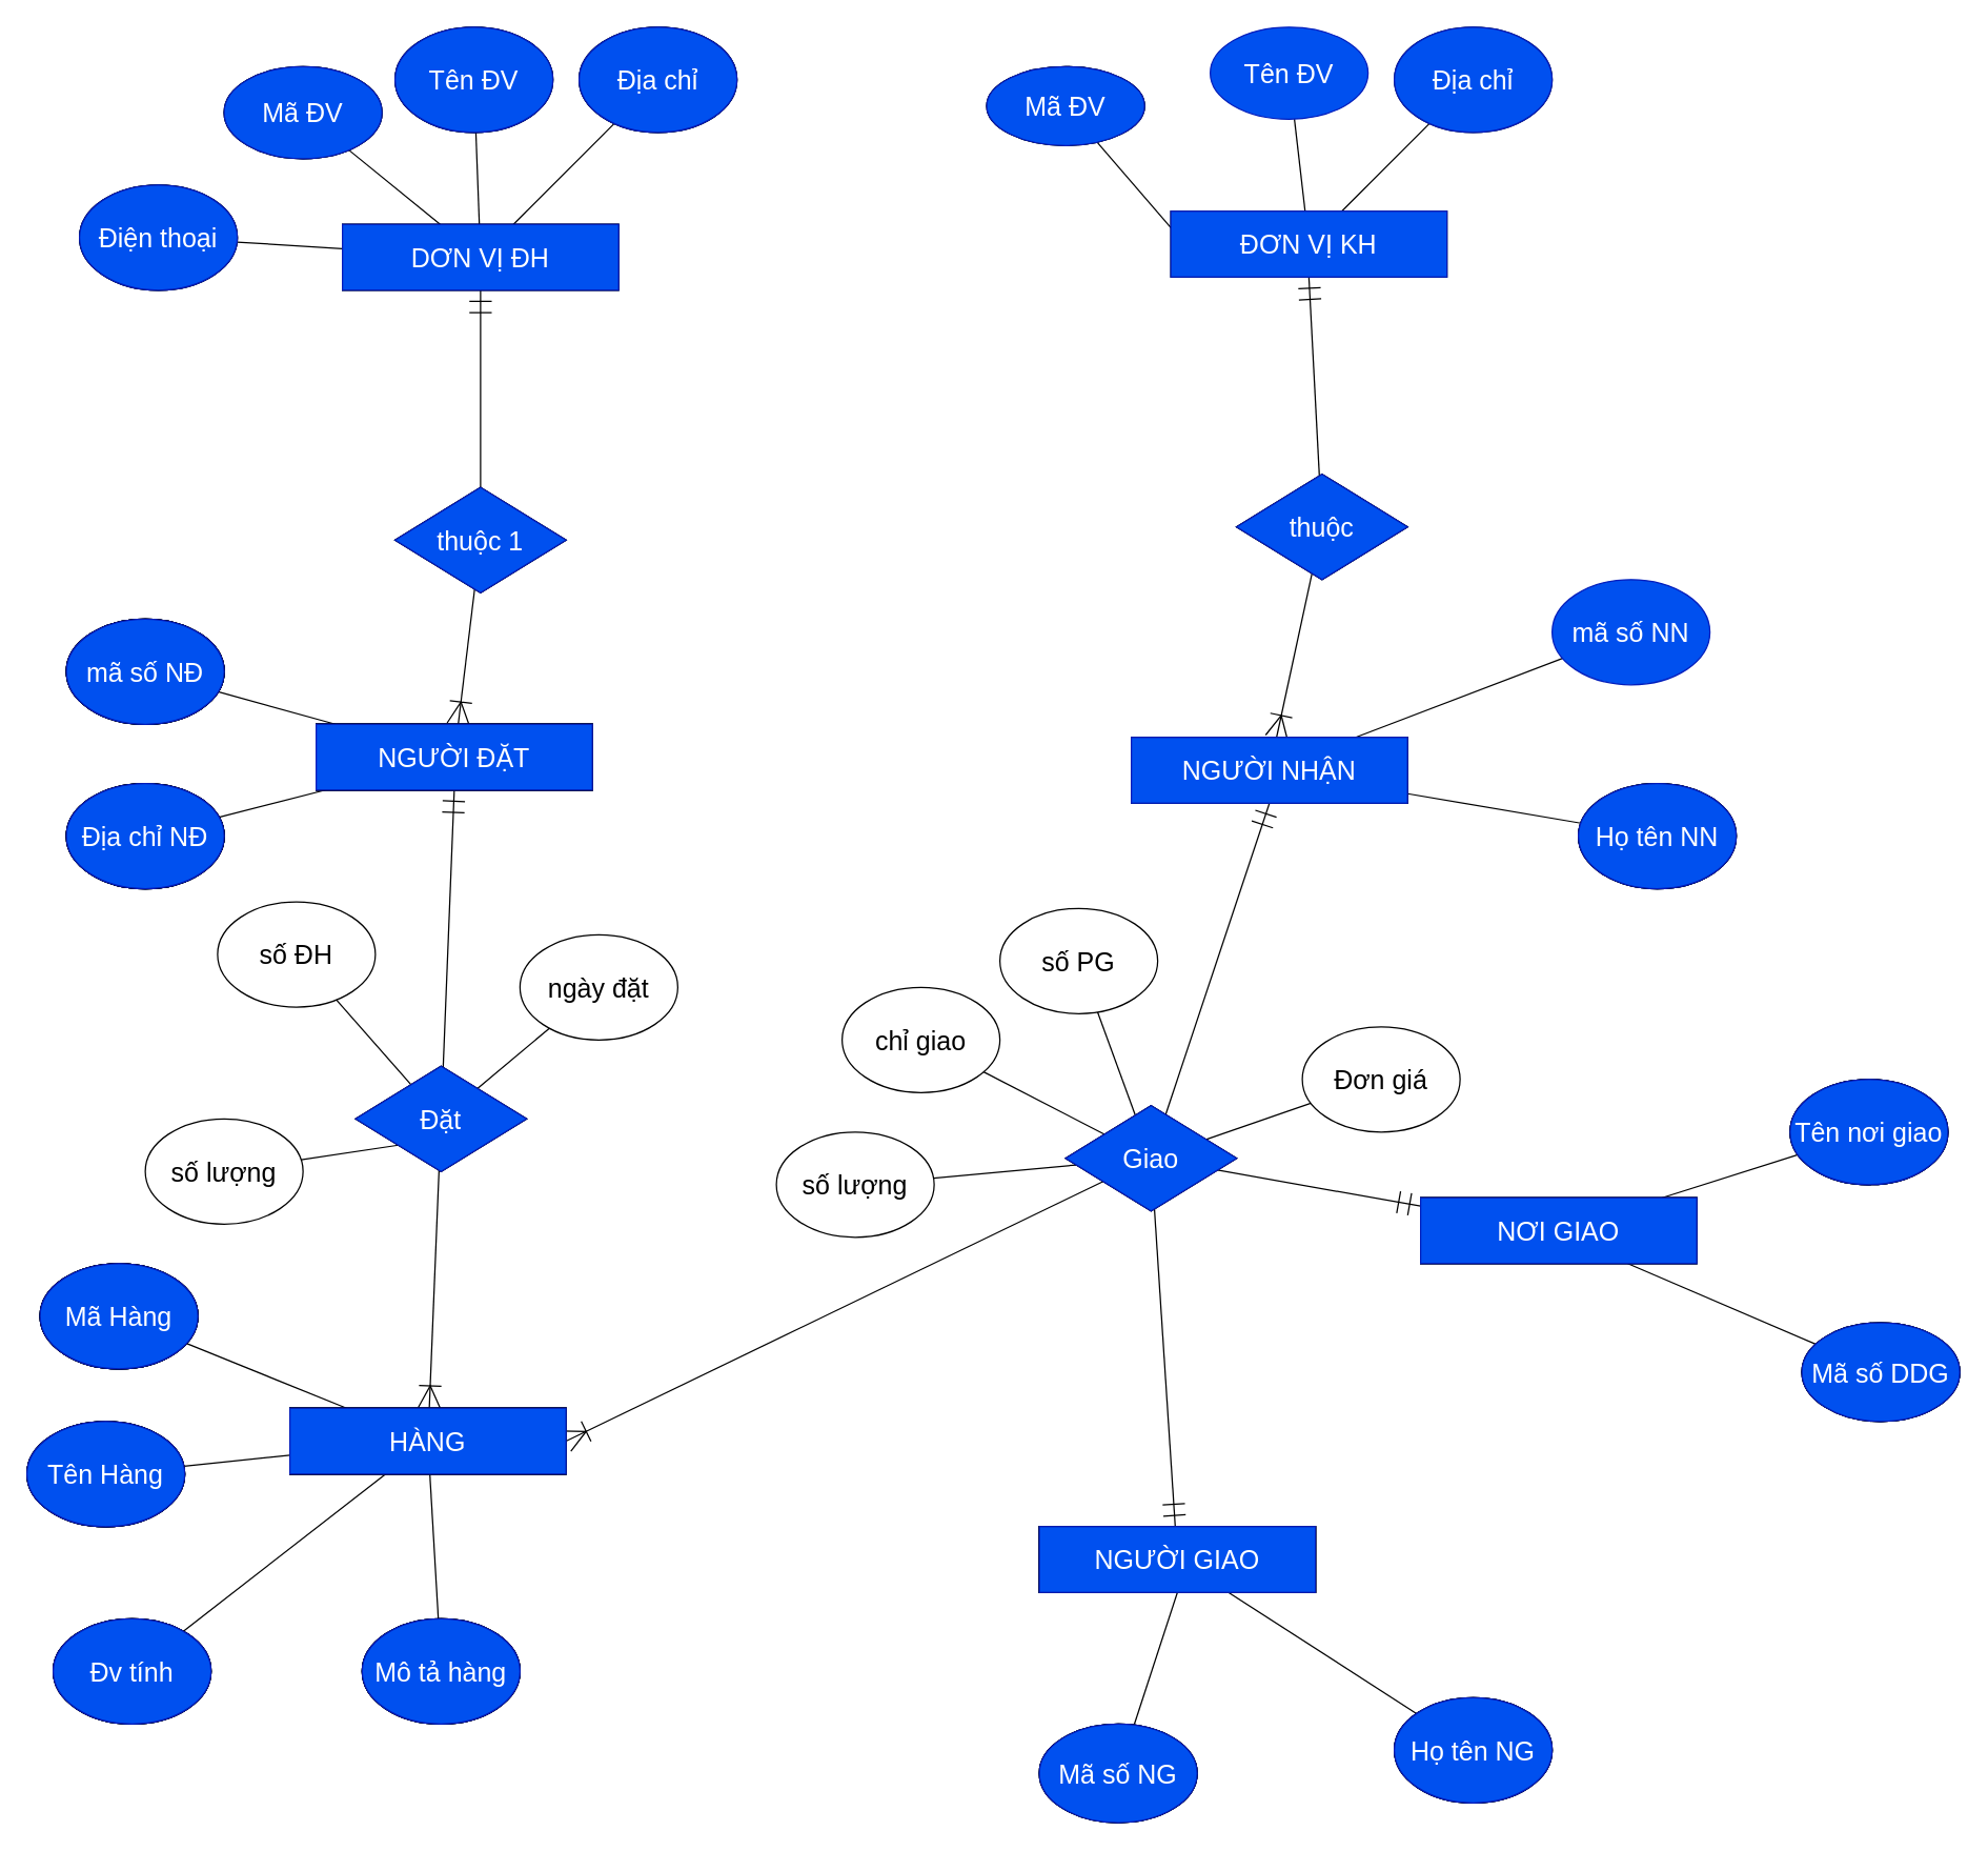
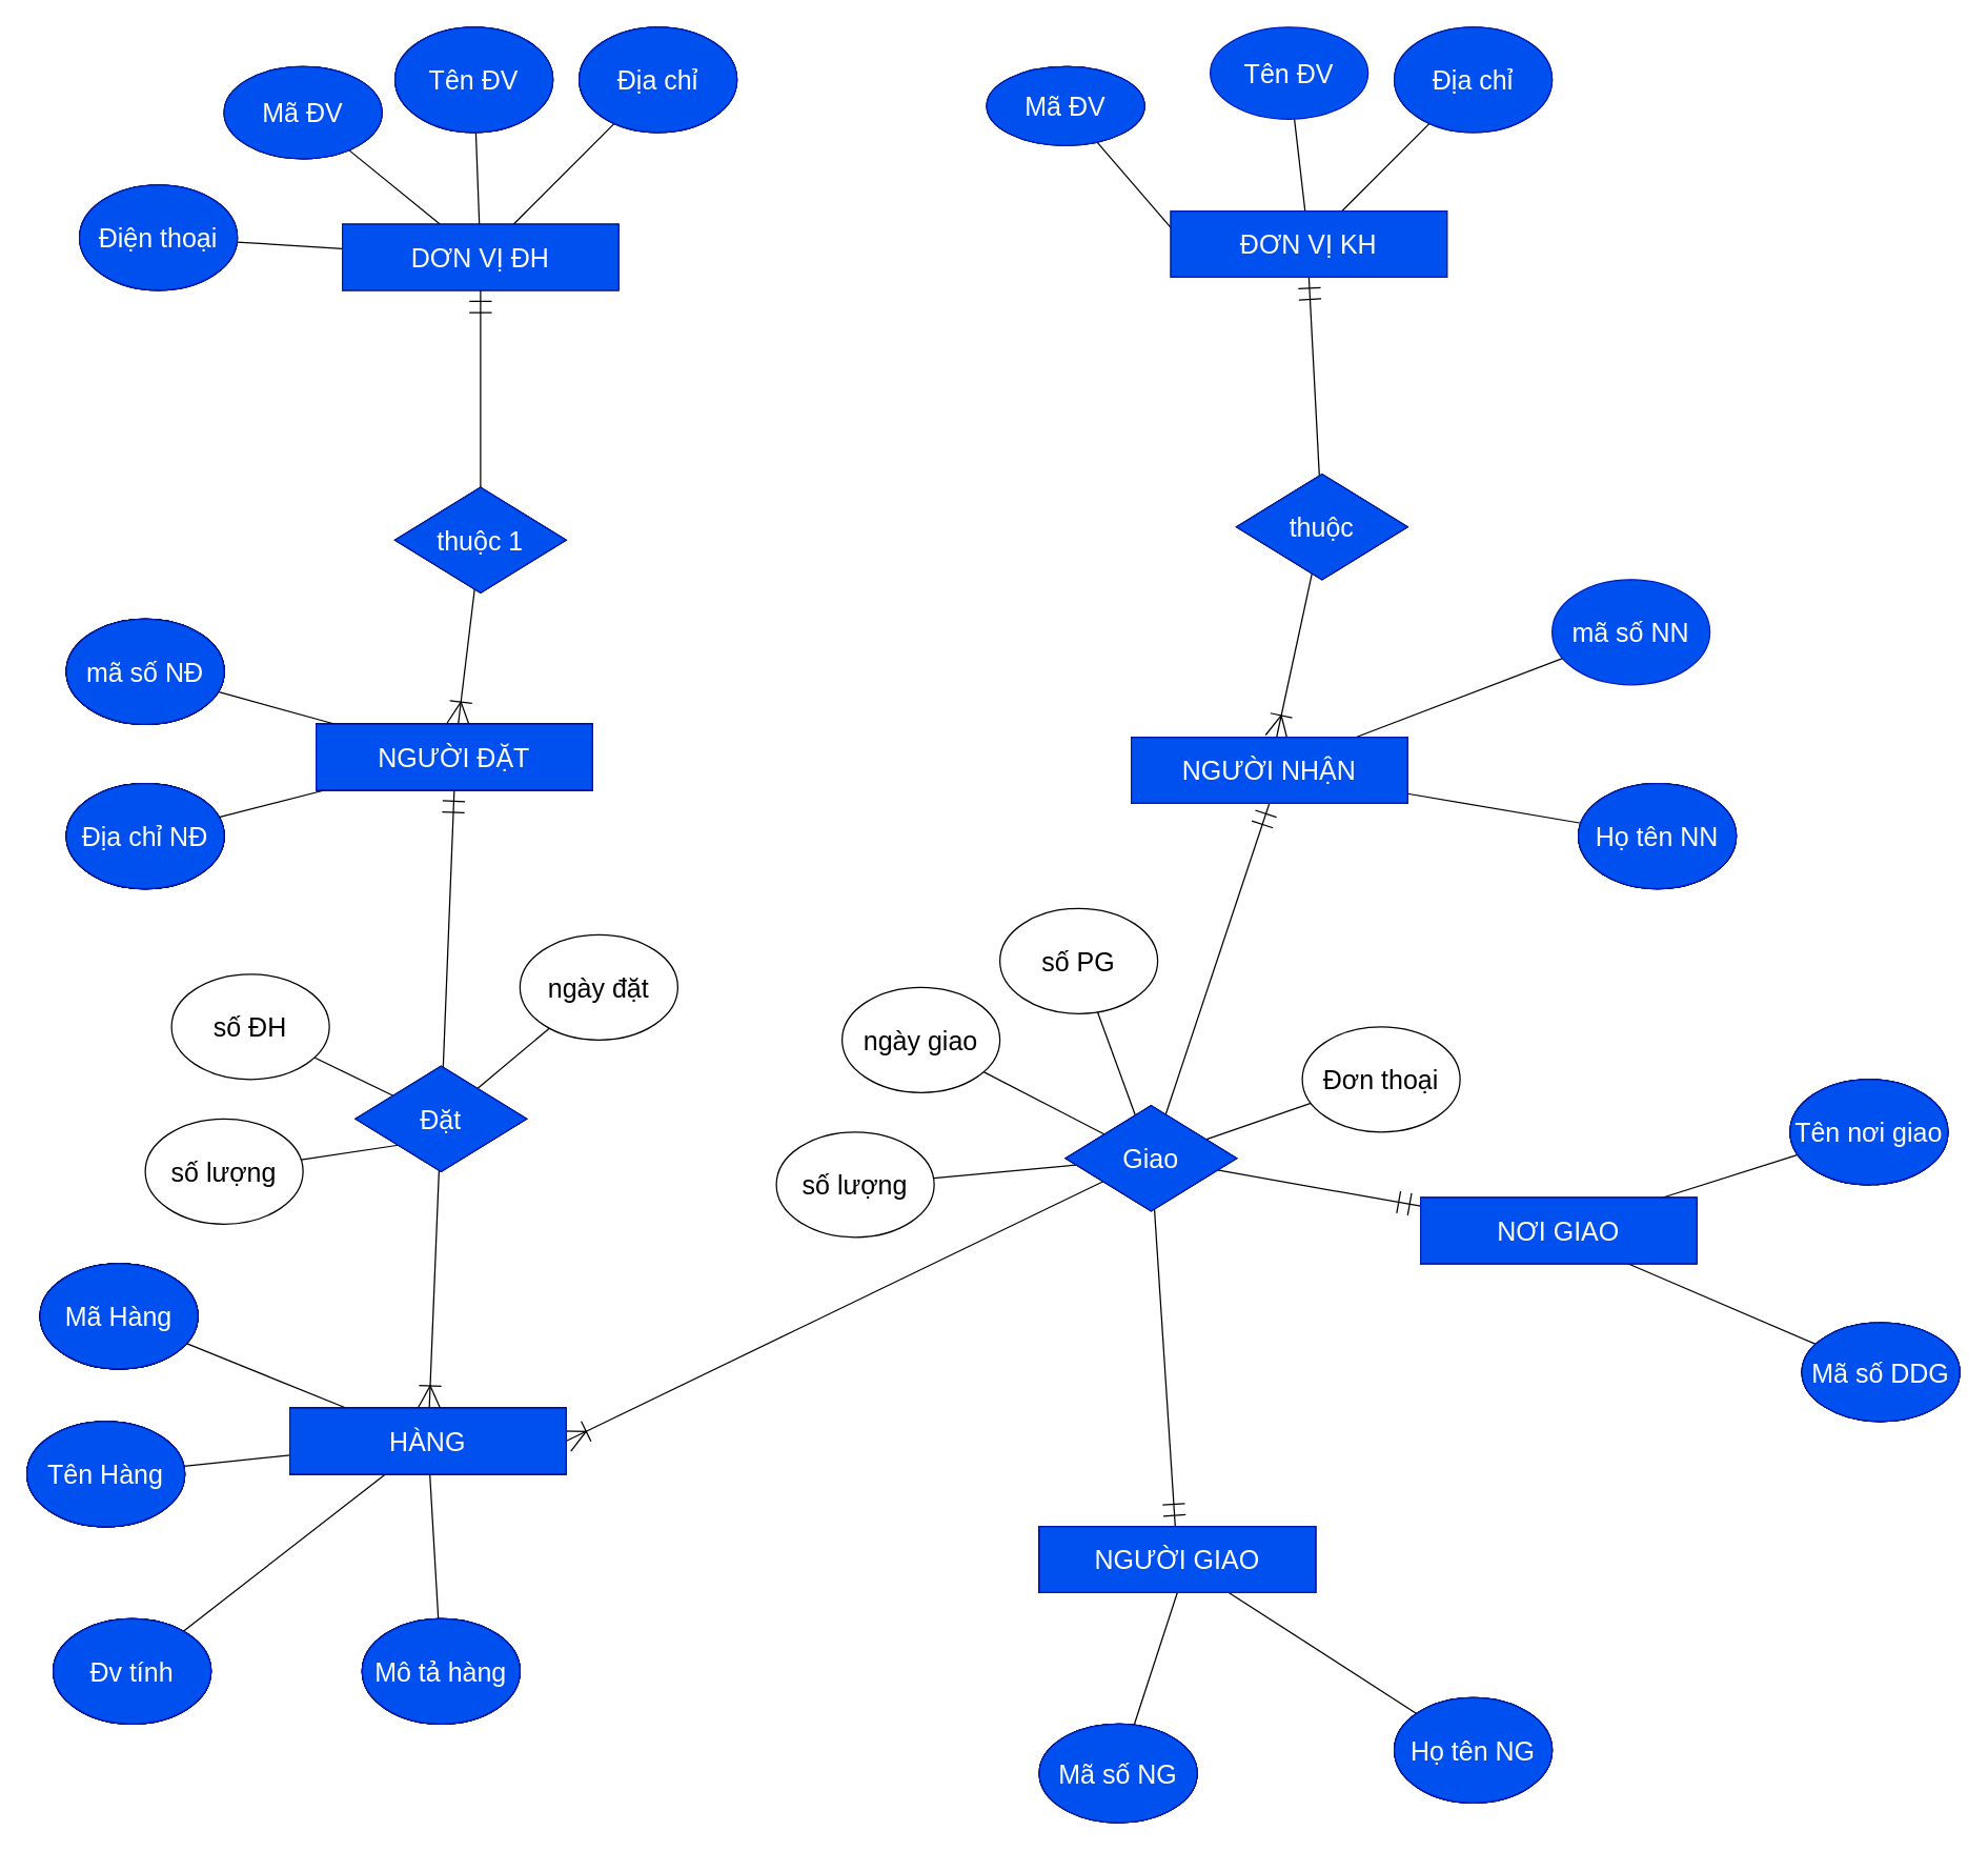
- <mxCell id="36" value="số ĐH" style="ellipse;whiteSpace=wrap;html=1;sketch=0;gradientColor=#ffffff;fontSize=20;" vertex="1" parent="1"><mxGeometry x="165" y="685" width="120" height="80" as="geometry" /></mxCell>
+ <mxCell id="36" value="số ĐH" style="ellipse;whiteSpace=wrap;html=1;sketch=0;gradientColor=#ffffff;fontSize=20;" vertex="1" parent="1"><mxGeometry x="130" y="740" width="120" height="80" as="geometry" /></mxCell>
- <mxCell id="69" value="chỉ giao" style="ellipse;whiteSpace=wrap;html=1;sketch=0;gradientColor=#ffffff;fontSize=20;" vertex="1" parent="1"><mxGeometry x="640" y="750" width="120" height="80" as="geometry" /></mxCell>
+ <mxCell id="69" value="ngày giao" style="ellipse;whiteSpace=wrap;html=1;sketch=0;gradientColor=#ffffff;fontSize=20;" vertex="1" parent="1"><mxGeometry x="640" y="750" width="120" height="80" as="geometry" /></mxCell>
- <mxCell id="75" value="Đơn giá" style="ellipse;whiteSpace=wrap;html=1;sketch=0;gradientColor=#ffffff;fontSize=20;" vertex="1" parent="1"><mxGeometry x="990" y="780" width="120" height="80" as="geometry" /></mxCell>
+ <mxCell id="75" value="Đơn thoại" style="ellipse;whiteSpace=wrap;html=1;sketch=0;gradientColor=#ffffff;fontSize=20;" vertex="1" parent="1"><mxGeometry x="990" y="780" width="120" height="80" as="geometry" /></mxCell>
